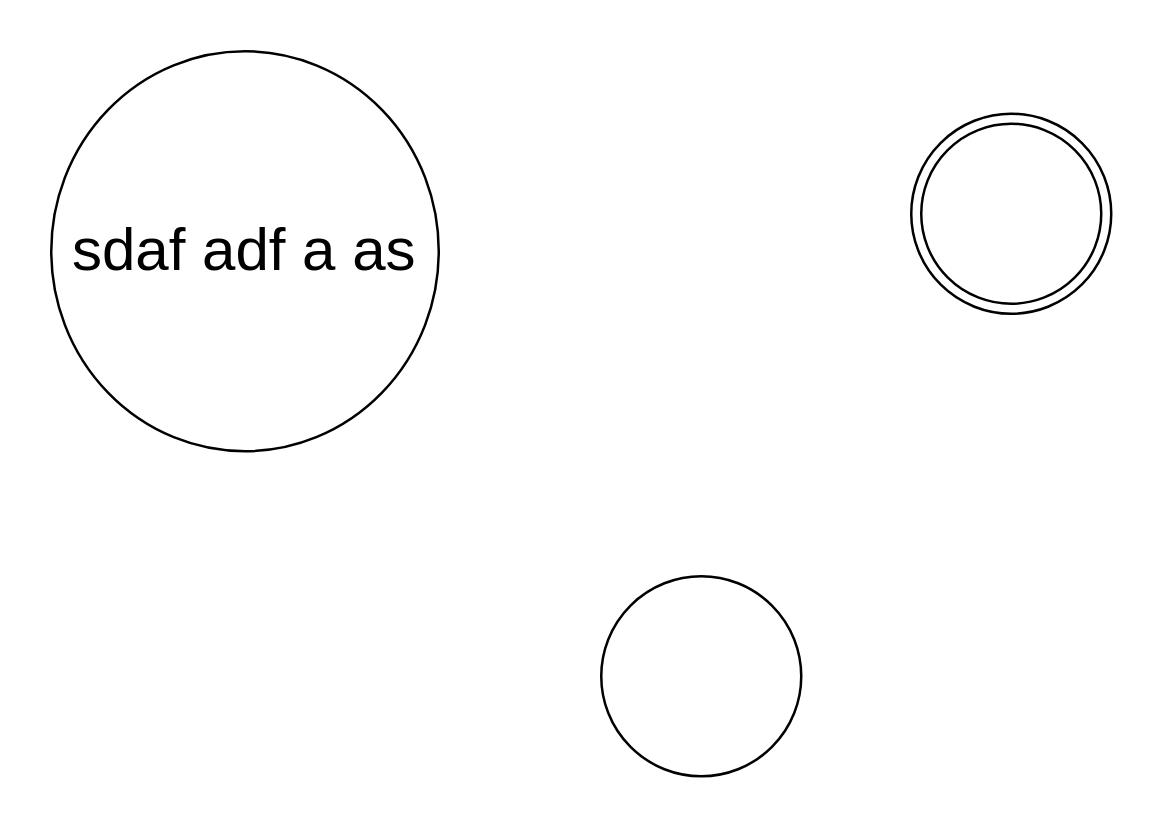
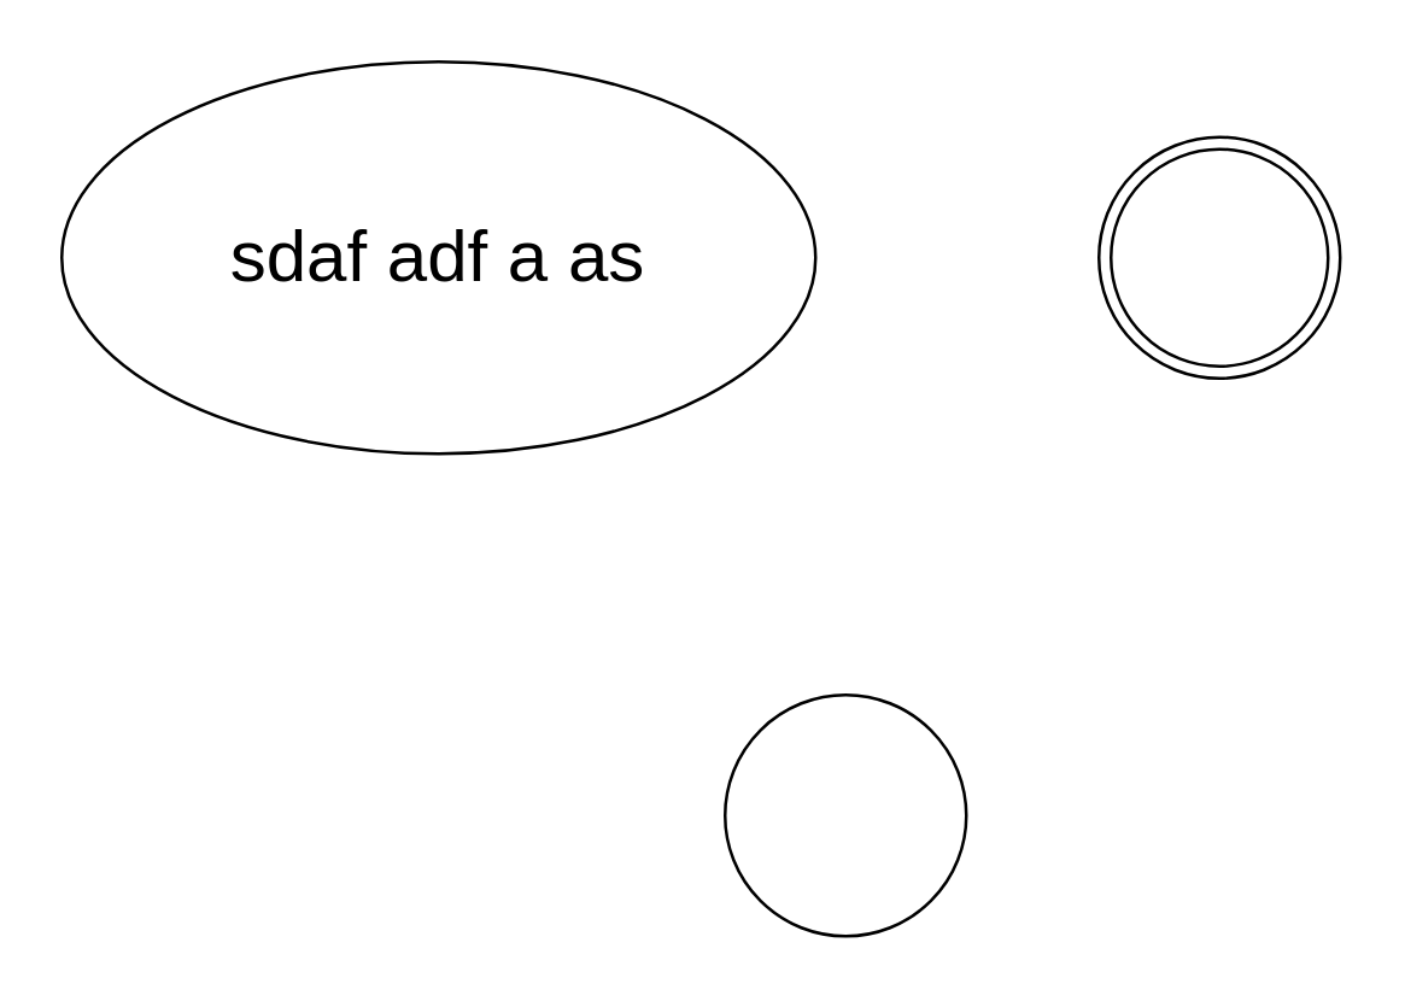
- <mxCell id="2" value="&lt;font style=&quot;font-size: 24px;&quot;&gt;sdaf adf a as&lt;/font&gt;" style="ellipse;whiteSpace=wrap;html=1;" parent="1" vertex="1"><mxGeometry x="20" y="20" width="155" height="160" as="geometry" /></mxCell>
+ <mxCell id="2" value="&lt;font style=&quot;font-size: 24px;&quot;&gt;sdaf adf a as&lt;/font&gt;" style="ellipse;whiteSpace=wrap;html=1;" parent="1" vertex="1"><mxGeometry x="20" y="20" width="250" height="130" as="geometry" /></mxCell>
